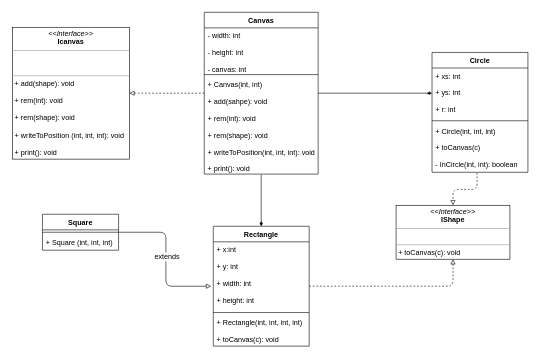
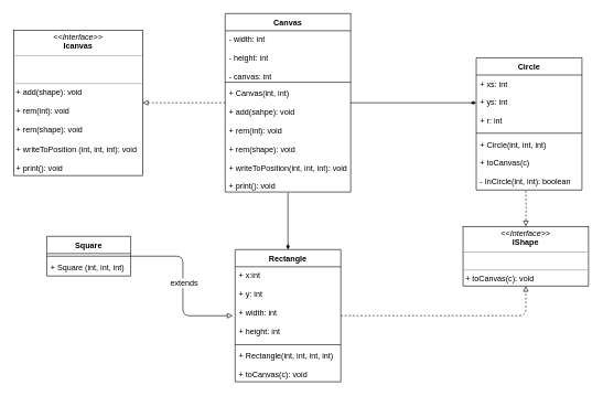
- <mxCell id="18" value="&lt;p style=&quot;margin: 0px ; margin-top: 4px ; text-align: center&quot;&gt;&lt;i&gt;&amp;lt;&amp;lt;Interface&amp;gt;&amp;gt;&lt;/i&gt;&lt;br&gt;&lt;b&gt;IShape&lt;/b&gt;&lt;/p&gt;&lt;hr size=&quot;1&quot;&gt;&lt;p style=&quot;margin: 0px ; margin-left: 4px&quot;&gt;&lt;br&gt;&lt;/p&gt;&lt;hr size=&quot;1&quot;&gt;&lt;p style=&quot;margin: 0px ; margin-left: 4px&quot;&gt;+ toCanvas(c): void&lt;br&gt;&lt;/p&gt;" style="verticalAlign=top;align=left;overflow=fill;fontSize=12;fontFamily=Helvetica;html=1;" vertex="1" parent="1"><mxGeometry x="660" y="342" width="190" height="90" as="geometry" /></mxCell>
+ <mxCell id="18" value="&lt;p style=&quot;margin: 0px ; margin-top: 4px ; text-align: center&quot;&gt;&lt;i&gt;&amp;lt;&amp;lt;Interface&amp;gt;&amp;gt;&lt;/i&gt;&lt;br&gt;&lt;b&gt;IShape&lt;/b&gt;&lt;/p&gt;&lt;hr size=&quot;1&quot;&gt;&lt;p style=&quot;margin: 0px ; margin-left: 4px&quot;&gt;&lt;br&gt;&lt;/p&gt;&lt;hr size=&quot;1&quot;&gt;&lt;p style=&quot;margin: 0px ; margin-left: 4px&quot;&gt;+ toCanvas(c): void&lt;br&gt;&lt;/p&gt;" style="verticalAlign=top;align=left;overflow=fill;fontSize=12;fontFamily=Helvetica;html=1;" vertex="1" parent="1"><mxGeometry x="700" y="342" width="190" height="90" as="geometry" /></mxCell>
